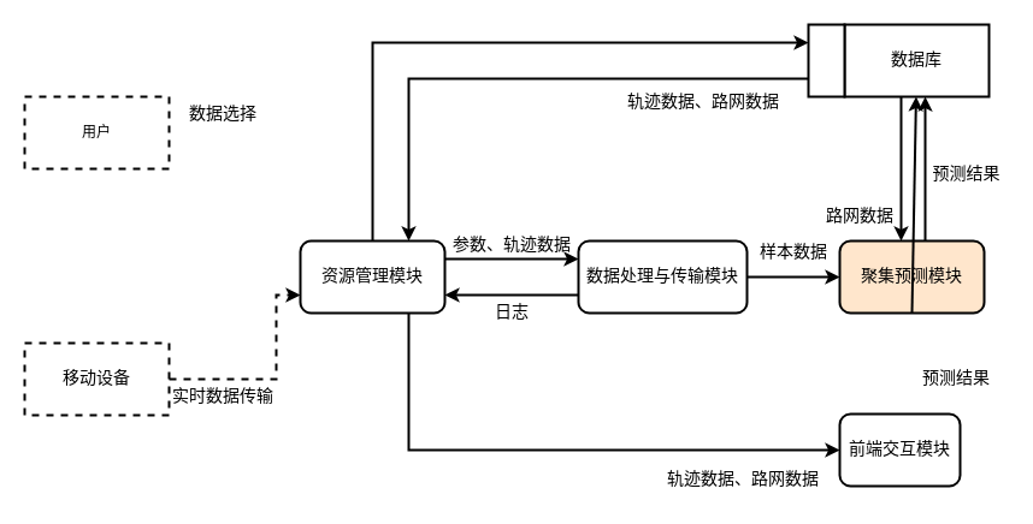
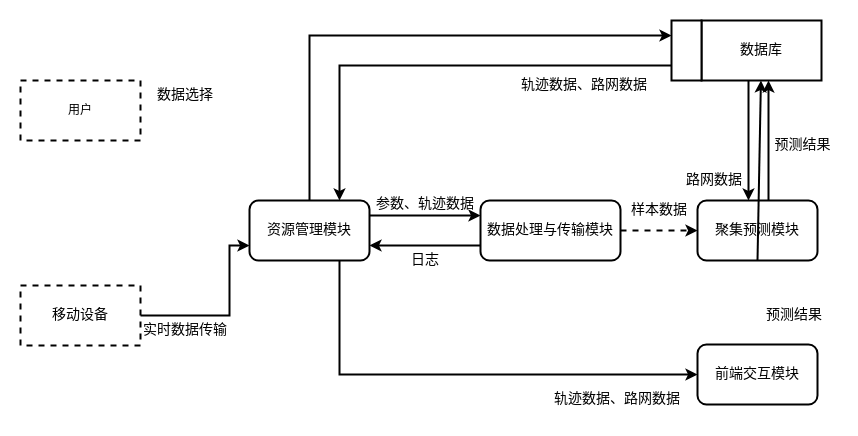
- <mxCell id="8" value="" style="edgeStyle=orthogonalEdgeStyle;rounded=0;orthogonalLoop=1;jettySize=auto;html=1;fontFamily=Times New Roman;fontSize=14;strokeWidth=2;" parent="1" source="9" target="7" edge="1"><mxGeometry relative="1" as="geometry" /></mxCell>
+ <mxCell id="8" value="" style="edgeStyle=orthogonalEdgeStyle;rounded=0;orthogonalLoop=1;jettySize=auto;html=1;fontFamily=Times New Roman;fontSize=14;strokeWidth=2;dashed=1;" parent="1" source="9" target="7" edge="1"><mxGeometry relative="1" as="geometry" /></mxCell>
- <mxCell id="7" value="&lt;font face=&quot;Times New Roman&quot;&gt;&lt;span style=&quot;font-size: 14px&quot;&gt;聚集预测模块&lt;/span&gt;&lt;/font&gt;" style="rounded=1;whiteSpace=wrap;html=1;strokeWidth=2;fillColor=#ffe6cc;" parent="1" vertex="1"><mxGeometry x="697" y="200" width="120" height="60" as="geometry" /></mxCell>
+ <mxCell id="7" value="&lt;font face=&quot;Times New Roman&quot;&gt;&lt;span style=&quot;font-size: 14px&quot;&gt;聚集预测模块&lt;/span&gt;&lt;/font&gt;" style="rounded=1;whiteSpace=wrap;html=1;strokeWidth=2;" parent="1" vertex="1"><mxGeometry x="697" y="200" width="120" height="60" as="geometry" /></mxCell>
- <mxCell id="22" value="" style="endArrow=classic;html=1;rounded=0;fontFamily=Times New Roman;fontSize=14;entryX=0;entryY=0.75;entryDx=0;entryDy=0;exitX=1;exitY=0.5;exitDx=0;exitDy=0;strokeWidth=2;dashed=1;" parent="1" source="3" target="4" edge="1"><mxGeometry width="50" height="50" relative="1" as="geometry"><mxPoint x="279" y="430" as="sourcePoint" /><mxPoint x="329" y="380" as="targetPoint" /><Array as="points"><mxPoint x="229" y="315" /><mxPoint x="229" y="245" /></Array></mxGeometry></mxCell>
+ <mxCell id="22" value="" style="endArrow=classic;html=1;rounded=0;fontFamily=Times New Roman;fontSize=14;entryX=0;entryY=0.75;entryDx=0;entryDy=0;exitX=1;exitY=0.5;exitDx=0;exitDy=0;strokeWidth=2;" parent="1" source="3" target="4" edge="1"><mxGeometry width="50" height="50" relative="1" as="geometry"><mxPoint x="279" y="430" as="sourcePoint" /><mxPoint x="329" y="380" as="targetPoint" /><Array as="points"><mxPoint x="229" y="315" /><mxPoint x="229" y="245" /></Array></mxGeometry></mxCell>
- <mxCell id="6" value="&lt;font face=&quot;Times New Roman&quot;&gt;&lt;span style=&quot;font-size: 14px&quot;&gt;前端交互模块&lt;/span&gt;&lt;/font&gt;" style="rounded=1;whiteSpace=wrap;html=1;strokeWidth=2;" parent="1" vertex="1"><mxGeometry x="697" y="344" width="100" height="60" as="geometry" /></mxCell>
+ <mxCell id="6" value="&lt;font face=&quot;Times New Roman&quot;&gt;&lt;span style=&quot;font-size: 14px&quot;&gt;前端交互模块&lt;/span&gt;&lt;/font&gt;" style="rounded=1;whiteSpace=wrap;html=1;strokeWidth=2;" parent="1" vertex="1"><mxGeometry x="697" y="344" width="120" height="60" as="geometry" /></mxCell>
